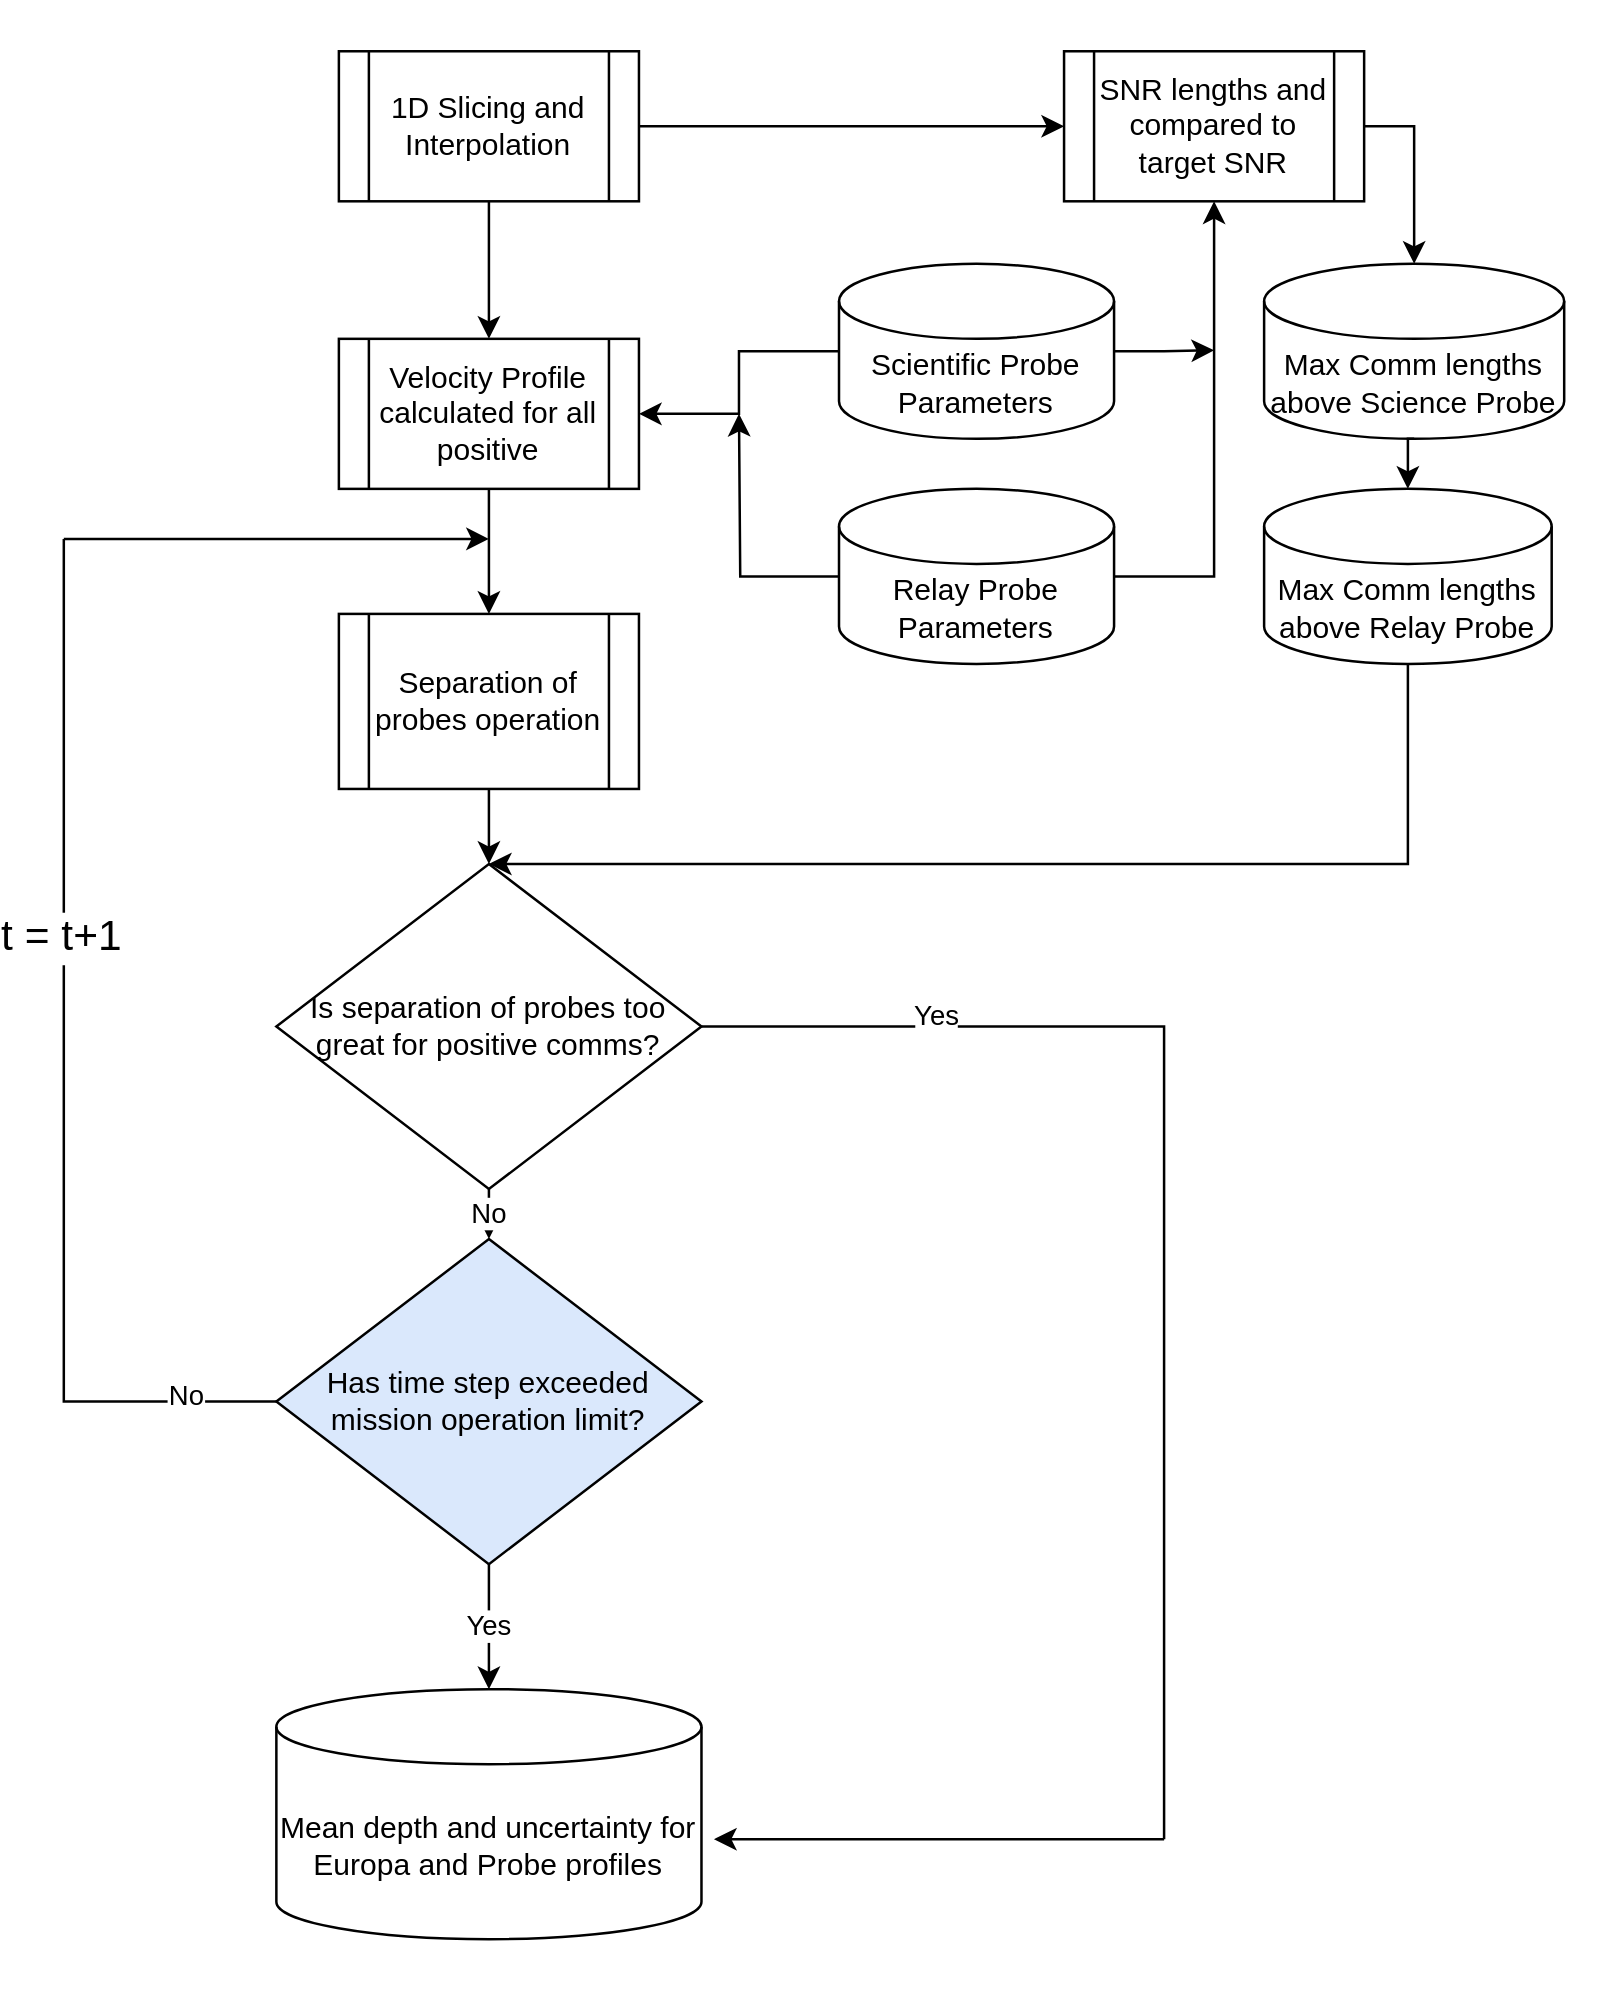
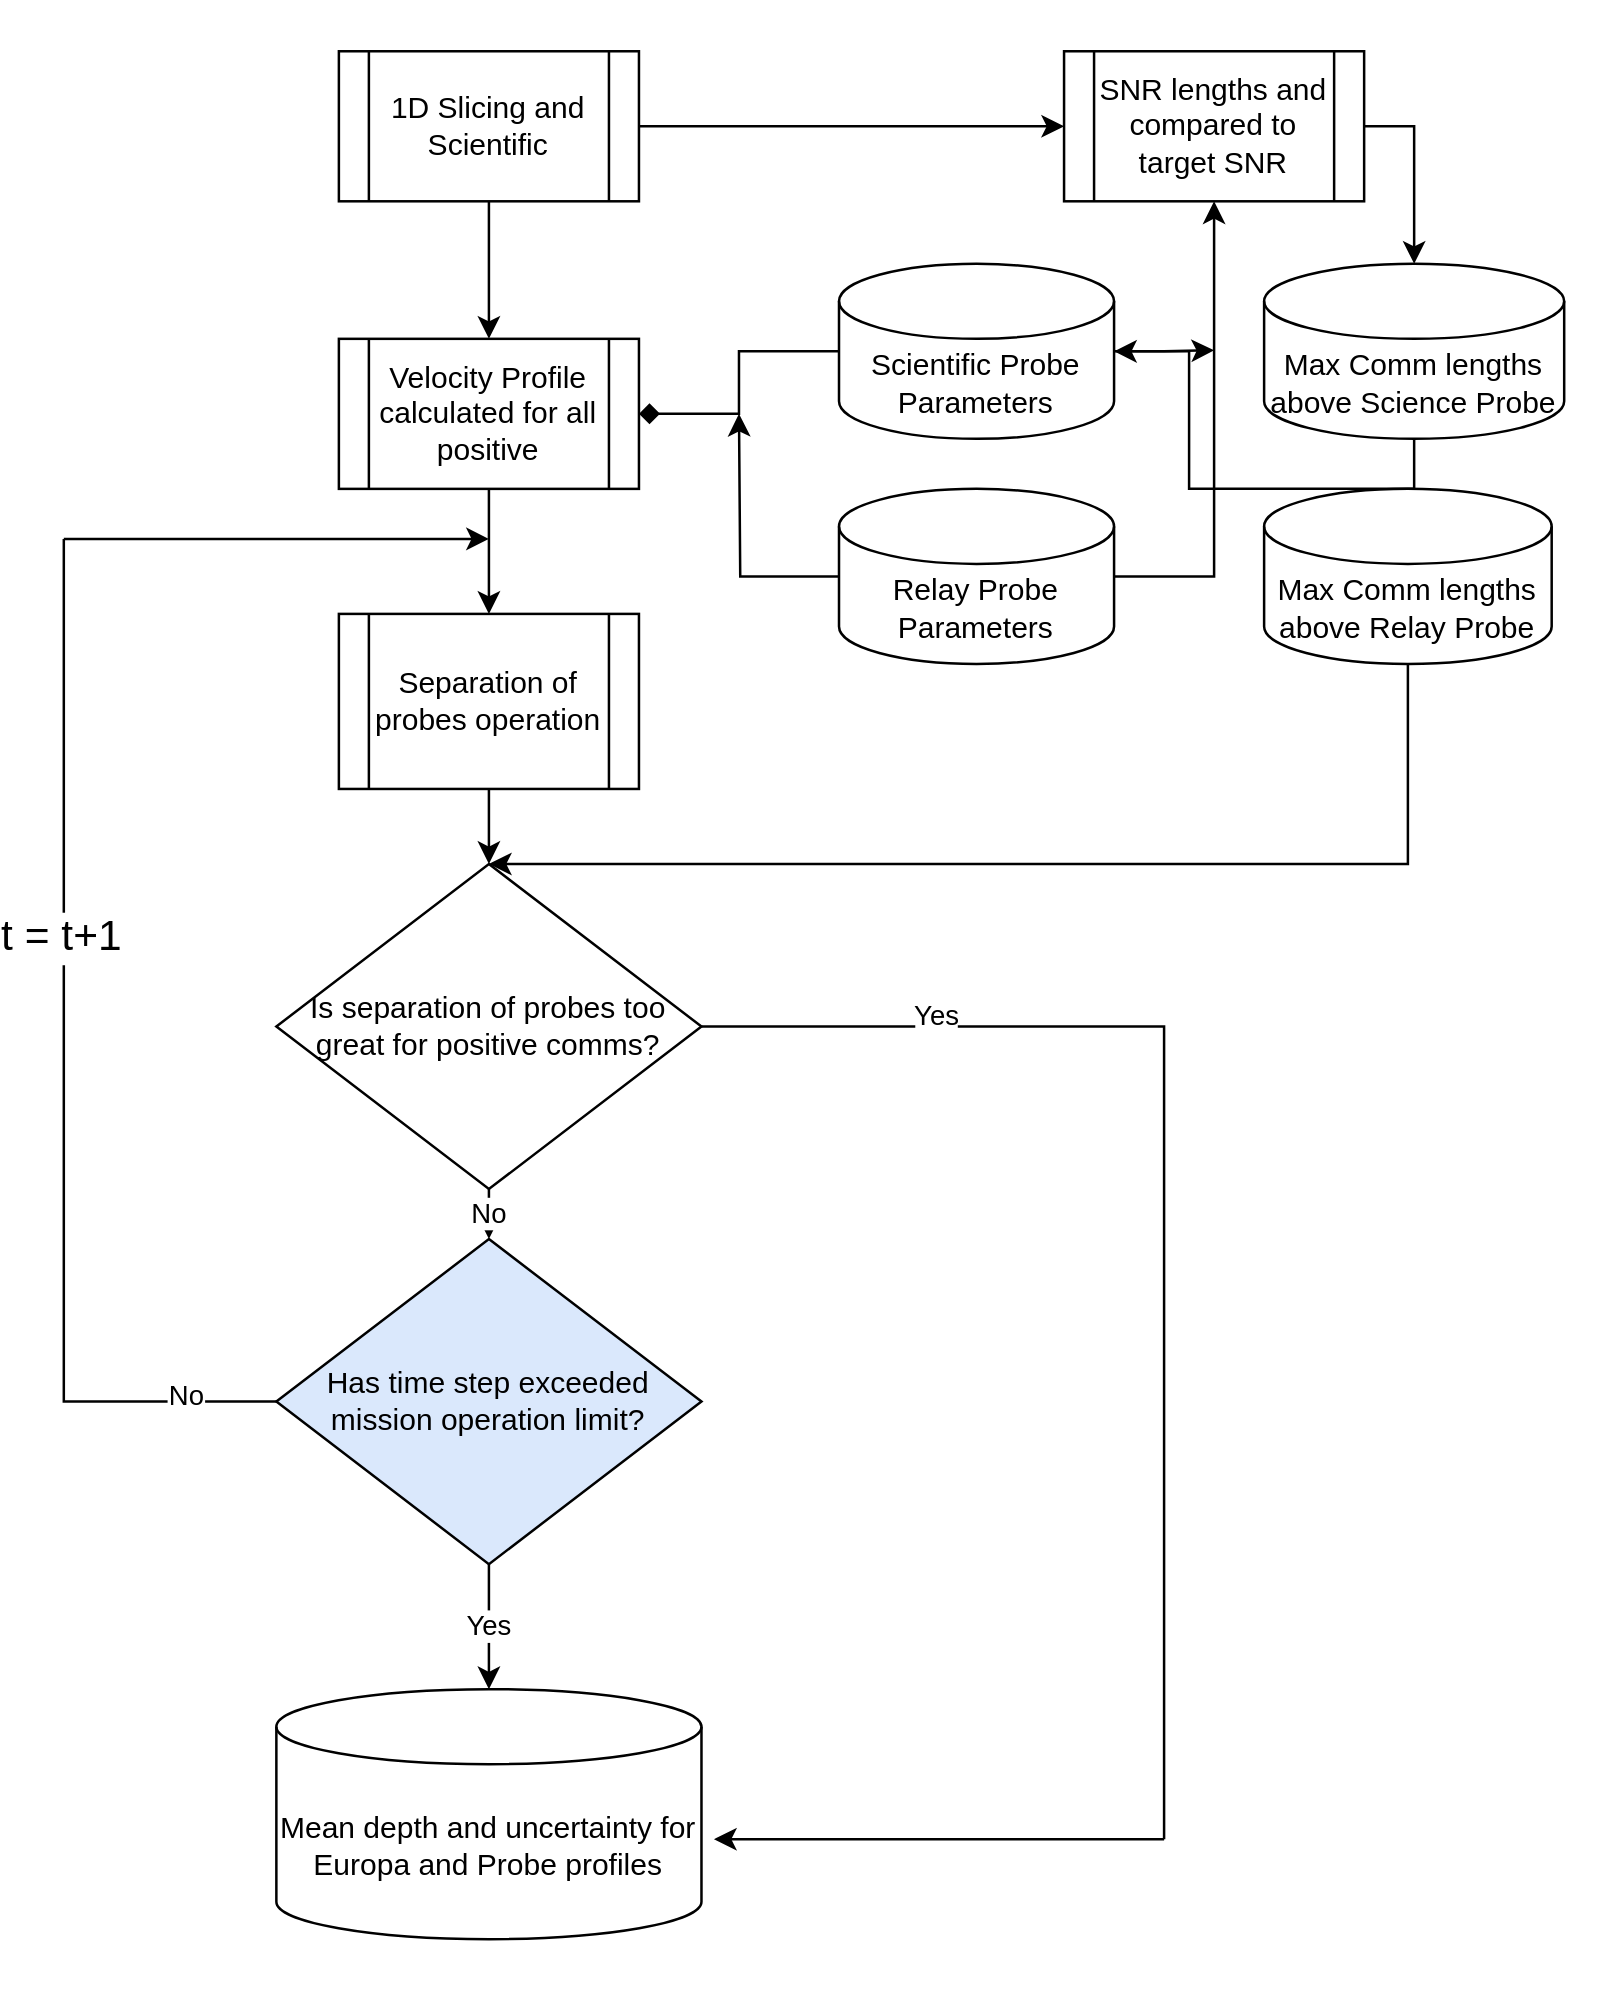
- <mxCell id="4" value="1D Slicing and Interpolation" style="shape=process;whiteSpace=wrap;html=1;backgroundOutline=1;" parent="1" vertex="1"><mxGeometry x="130" y="20" width="120" height="60" as="geometry" /></mxCell>
+ <mxCell id="4" value="1D Slicing and Scientific" style="shape=process;whiteSpace=wrap;html=1;backgroundOutline=1;" parent="1" vertex="1"><mxGeometry x="130" y="20" width="120" height="60" as="geometry" /></mxCell>
- <mxCell id="5" style="edgeStyle=orthogonalEdgeStyle;rounded=0;orthogonalLoop=1;jettySize=auto;html=1;exitX=0;exitY=0.5;exitDx=0;exitDy=0;exitPerimeter=0;entryX=1;entryY=0.5;entryDx=0;entryDy=0;" parent="1" source="7" target="19" edge="1"><mxGeometry relative="1" as="geometry" /></mxCell>
+ <mxCell id="5" style="edgeStyle=orthogonalEdgeStyle;rounded=0;orthogonalLoop=1;jettySize=auto;html=1;exitX=0;exitY=0.5;exitDx=0;exitDy=0;exitPerimeter=0;entryX=1;entryY=0.5;entryDx=0;entryDy=0;endArrow=diamond;" parent="1" source="7" target="19" edge="1"><mxGeometry relative="1" as="geometry" /></mxCell>
- <mxCell id="24" style="edgeStyle=orthogonalEdgeStyle;rounded=0;orthogonalLoop=1;jettySize=auto;html=1;exitX=0.5;exitY=1;exitDx=0;exitDy=0;exitPerimeter=0;entryX=0.5;entryY=0;entryDx=0;entryDy=0;entryPerimeter=0;" parent="1" source="13" target="15" edge="1"><mxGeometry relative="1" as="geometry" /></mxCell>
+ <mxCell id="24" style="edgeStyle=orthogonalEdgeStyle;rounded=0;orthogonalLoop=1;jettySize=auto;html=1;exitX=0.5;exitY=1;exitDx=0;exitDy=0;exitPerimeter=0;" parent="1" source="13" target="7" edge="1"><mxGeometry relative="1" as="geometry" /></mxCell>
